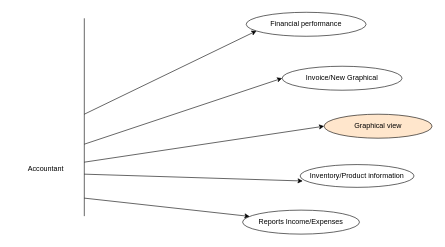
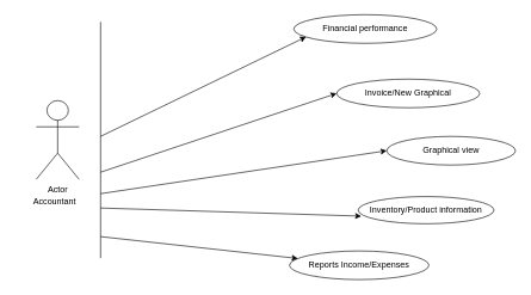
+ <mxCell id="2" value="Actor" style="shape=umlActor;verticalLabelPosition=bottom;labelBackgroundColor=#ffffff;verticalAlign=top;html=1;" vertex="1" parent="1"><mxGeometry x="50" y="140" width="60" height="110" as="geometry" /></mxCell>
- <mxCell id="6" value="Graphical view" style="ellipse;whiteSpace=wrap;html=1;fillColor=#ffe6cc;" vertex="1" parent="1"><mxGeometry x="540" y="190" width="180" height="40" as="geometry" /></mxCell>
+ <mxCell id="6" value="Graphical view" style="ellipse;whiteSpace=wrap;html=1;" vertex="1" parent="1"><mxGeometry x="540" y="190" width="180" height="40" as="geometry" /></mxCell>
